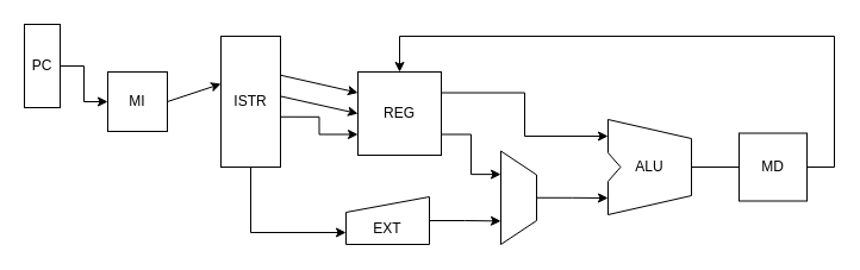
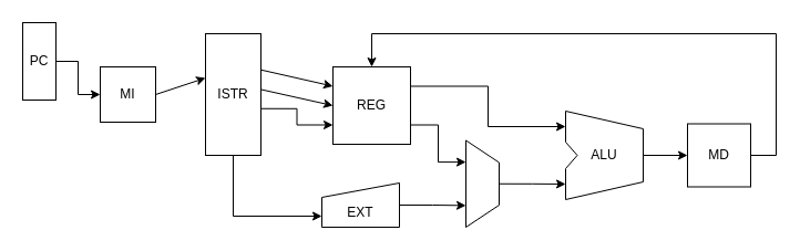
- <mxCell id="16" style="edgeStyle=orthogonalEdgeStyle;rounded=0;html=1;exitX=1;exitY=0.5;exitDx=0;exitDy=0;exitPerimeter=0;startArrow=none;startFill=0;endArrow=none;endFill=1;entryX=0;entryY=0.5;entryDx=0;entryDy=0;fontSize=12;" parent="1" source="17" target="19" edge="1"><mxGeometry relative="1" as="geometry"><mxPoint x="540" y="155.2" as="targetPoint" /></mxGeometry></mxCell>
+ <mxCell id="16" style="edgeStyle=orthogonalEdgeStyle;rounded=0;html=1;exitX=1;exitY=0.5;exitDx=0;exitDy=0;exitPerimeter=0;startArrow=none;startFill=0;endArrow=classic;endFill=1;entryX=0;entryY=0.5;entryDx=0;entryDy=0;fontSize=12;" parent="1" source="17" target="19" edge="1"><mxGeometry relative="1" as="geometry"><mxPoint x="540" y="155.2" as="targetPoint" /></mxGeometry></mxCell>
